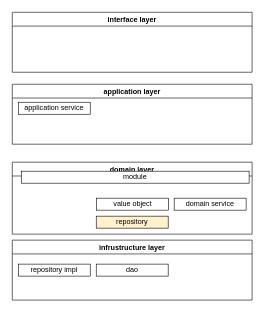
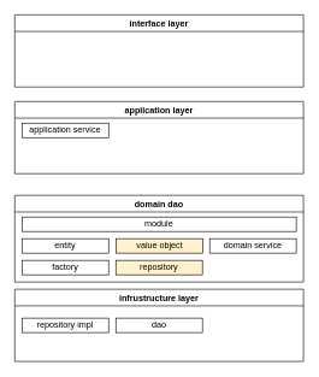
- <mxCell id="2" value="domain layer" style="swimlane;strokeWidth=1;fillColor=none;sketch=0;" parent="1" vertex="1"><mxGeometry x="20" y="270" width="400" height="120" as="geometry"><mxRectangle x="130" y="180" width="110" height="23" as="alternateBounds" /></mxGeometry></mxCell>
+ <mxCell id="2" value="domain dao" style="swimlane;strokeWidth=1;fillColor=none;sketch=0;" parent="1" vertex="1"><mxGeometry x="20" y="270" width="400" height="120" as="geometry"><mxRectangle x="130" y="180" width="110" height="23" as="alternateBounds" /></mxGeometry></mxCell>
- <mxCell id="7" value="module" style="rounded=0;whiteSpace=wrap;html=1;" parent="2" vertex="1"><mxGeometry x="15" y="15" width="380" height="20" as="geometry" /></mxCell>
+ <mxCell id="7" value="module" style="rounded=0;whiteSpace=wrap;html=1;" parent="2" vertex="1"><mxGeometry x="10" y="30" width="380" height="20" as="geometry" /></mxCell>
+ <mxCell id="8" value="entity" style="rounded=0;whiteSpace=wrap;html=1;" parent="2" vertex="1"><mxGeometry x="10" y="60" width="120" height="20" as="geometry" /></mxCell>
- <mxCell id="6" value="value object" style="rounded=0;whiteSpace=wrap;html=1;" parent="2" vertex="1"><mxGeometry x="140.5" y="60" width="120" height="20" as="geometry" /></mxCell>
+ <mxCell id="6" value="value object" style="rounded=0;whiteSpace=wrap;html=1;fillColor=#fff2cc;" parent="2" vertex="1"><mxGeometry x="140.5" y="60" width="120" height="20" as="geometry" /></mxCell>
+ <mxCell id="3" value="factory" style="rounded=0;whiteSpace=wrap;html=1;" parent="2" vertex="1"><mxGeometry x="10" y="90" width="120" height="20" as="geometry" /></mxCell>
